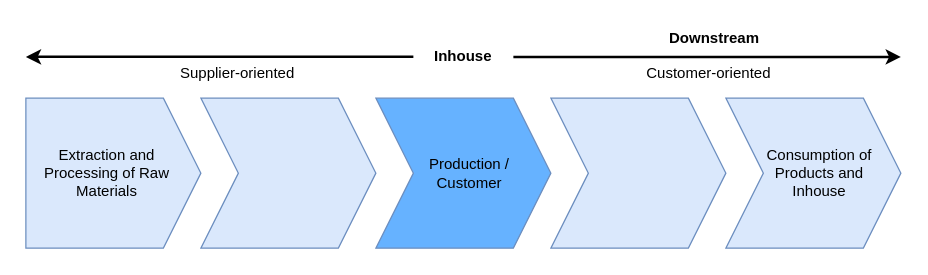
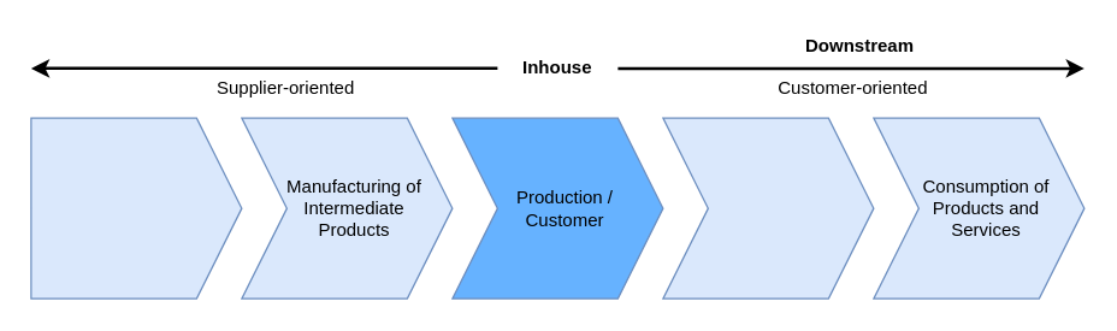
- <mxCell id="5" value="&lt;span&gt;Extraction and Processing of Raw Materials&lt;/span&gt;" style="text;html=1;strokeColor=none;fillColor=none;align=center;verticalAlign=middle;whiteSpace=wrap;rounded=0;" vertex="1" parent="1"><mxGeometry x="30" y="78" width="110" height="120" as="geometry" /></mxCell>
+ <mxCell id="7" value="&lt;span&gt;Manufacturing of Intermediate Products&lt;/span&gt;" style="text;html=1;strokeColor=none;fillColor=none;align=center;verticalAlign=middle;whiteSpace=wrap;rounded=0;" vertex="1" parent="1"><mxGeometry x="180" y="78" width="110" height="120" as="geometry" /></mxCell>
- <mxCell id="10" value="Consumption of Products and Inhouse" style="text;html=1;strokeColor=none;fillColor=none;align=center;verticalAlign=middle;whiteSpace=wrap;rounded=0;" vertex="1" parent="1"><mxGeometry x="600" y="78" width="110" height="120" as="geometry" /></mxCell>
+ <mxCell id="10" value="Consumption of Products and Services" style="text;html=1;strokeColor=none;fillColor=none;align=center;verticalAlign=middle;whiteSpace=wrap;rounded=0;" vertex="1" parent="1"><mxGeometry x="600" y="78" width="110" height="120" as="geometry" /></mxCell>
